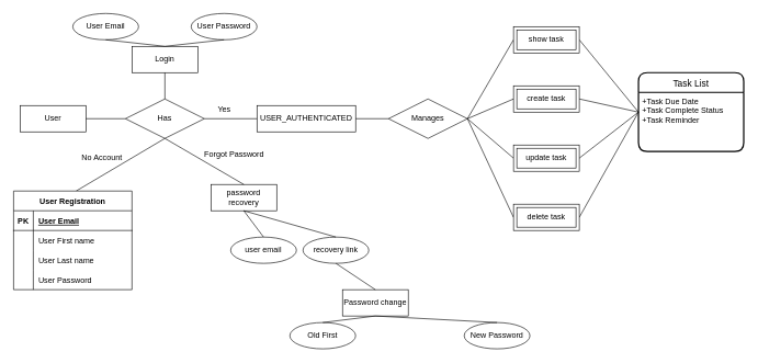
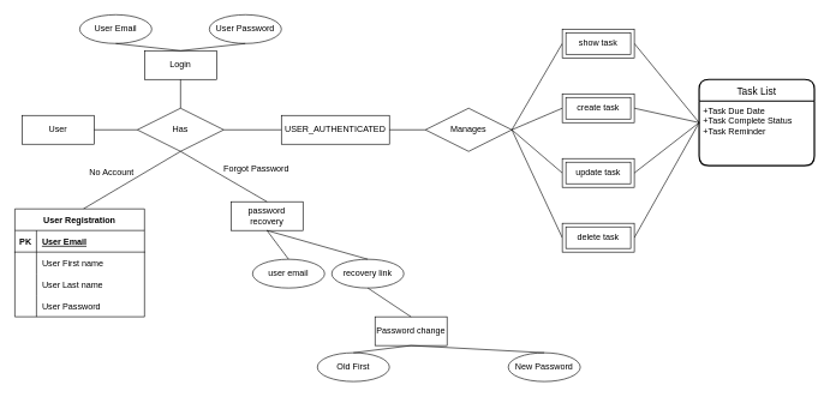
- <mxCell id="14" value="Yes" style="text;html=1;align=center;verticalAlign=middle;resizable=0;points=[];autosize=1;strokeColor=none;fillColor=none;" parent="1" vertex="1"><mxGeometry x="320" y="151" width="40" height="30" as="geometry" /></mxCell>
